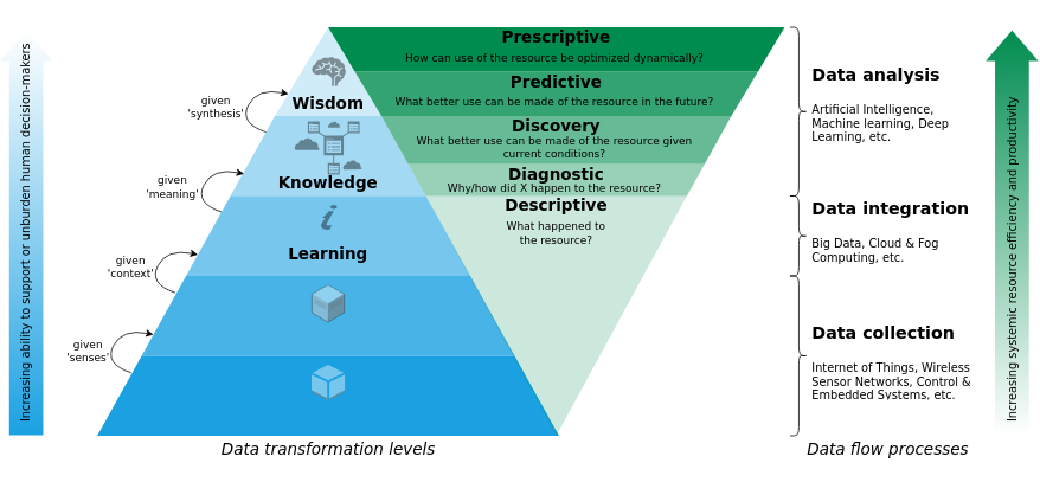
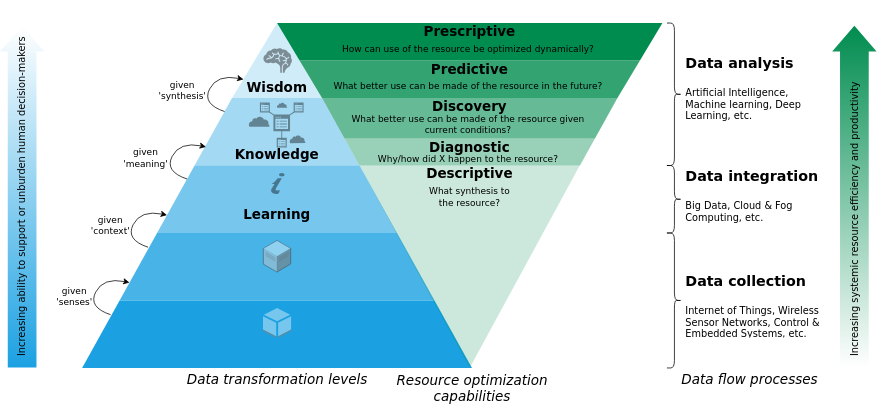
- <mxCell id="21" value="What happened to &lt;br&gt;the resource?" style="text;html=1;strokeColor=none;fillColor=none;align=center;verticalAlign=middle;whiteSpace=wrap;rounded=0;fontFamily=Dejavu Sans;fontSize=12;opacity=40;" vertex="1" parent="2"><mxGeometry x="342" y="224" width="350" height="16" as="geometry" /></mxCell>
+ <mxCell id="21" value="What synthesis to &lt;br&gt;the resource?" style="text;html=1;strokeColor=none;fillColor=none;align=center;verticalAlign=middle;whiteSpace=wrap;rounded=0;fontFamily=Dejavu Sans;fontSize=12;opacity=40;" vertex="1" parent="2"><mxGeometry x="342" y="224" width="350" height="16" as="geometry" /></mxCell>
+ <mxCell id="50" value="&lt;span style=&quot;font-weight: normal&quot;&gt;&lt;i&gt;Resource optimization capabilities&lt;/i&gt;&lt;/span&gt;" style="text;html=1;strokeColor=none;fillColor=none;align=center;verticalAlign=middle;whiteSpace=wrap;rounded=0;fontFamily=Dejavu Sans;opacity=40;fontSize=18;fontStyle=1" vertex="1" parent="1"><mxGeometry x="498" y="502" width="245" height="30" as="geometry" /></mxCell>
